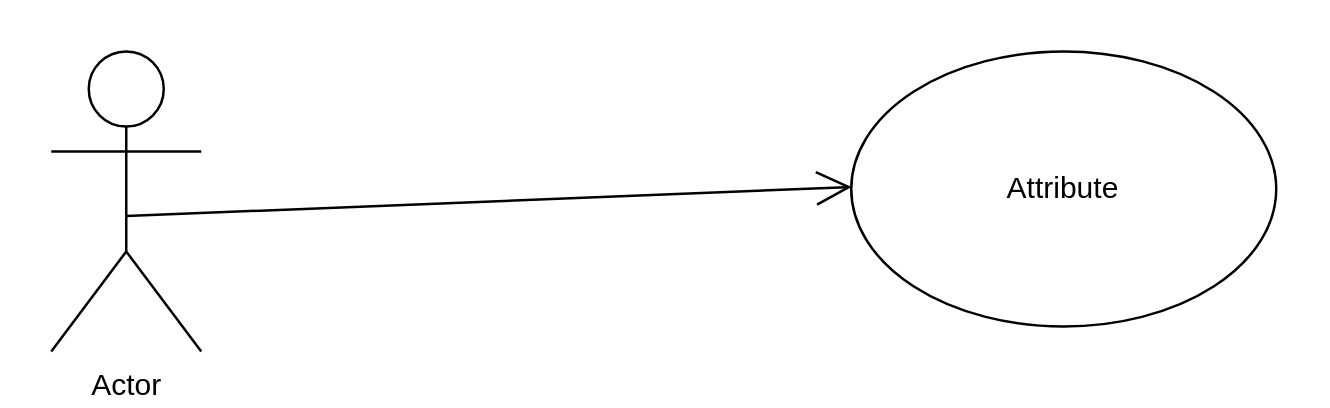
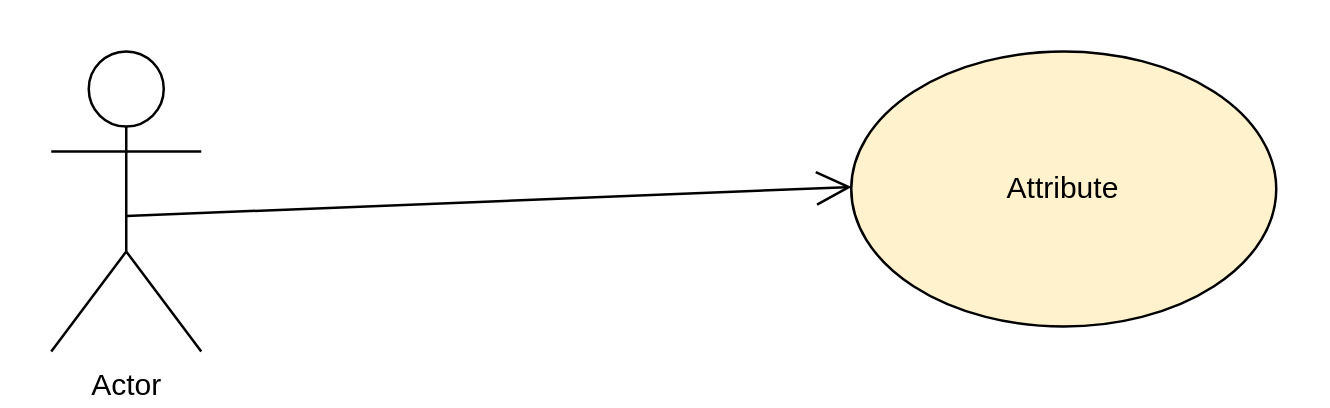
- <mxCell id="4" value="Attribute" style="ellipse;whiteSpace=wrap;html=1;align=center;" vertex="1" parent="1"><mxGeometry x="340" y="20" width="170" height="110" as="geometry" /></mxCell>
+ <mxCell id="4" value="Attribute" style="ellipse;whiteSpace=wrap;html=1;align=center;fillColor=#fff2cc;" vertex="1" parent="1"><mxGeometry x="340" y="20" width="170" height="110" as="geometry" /></mxCell>
